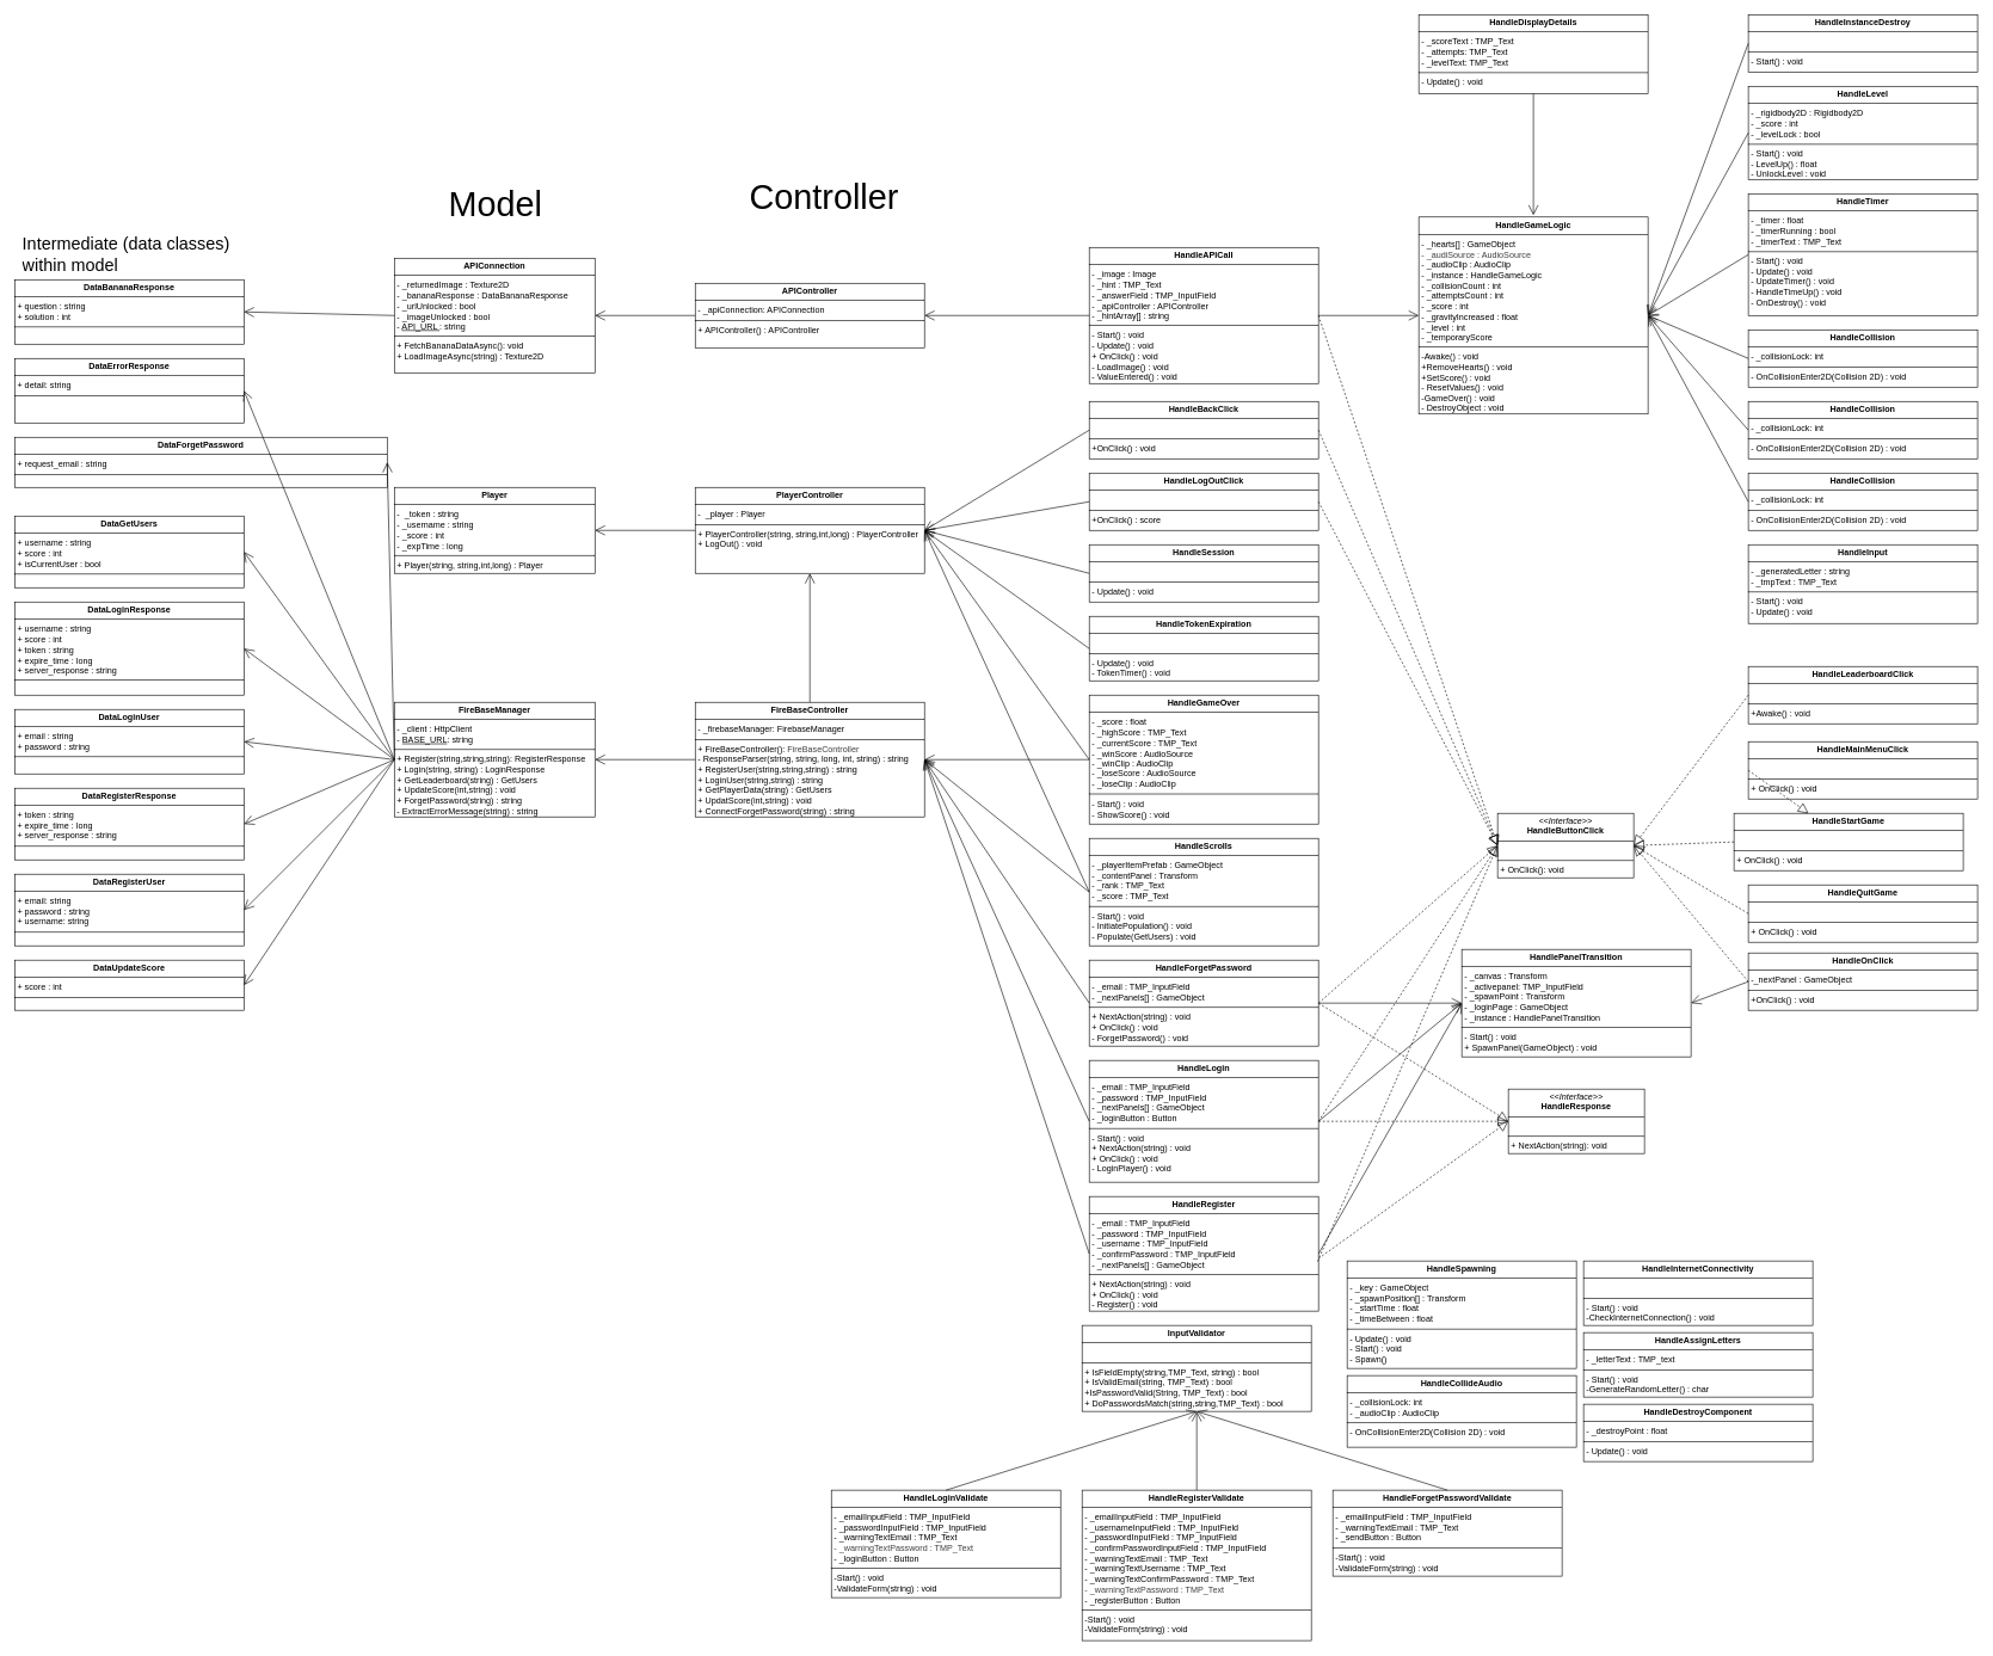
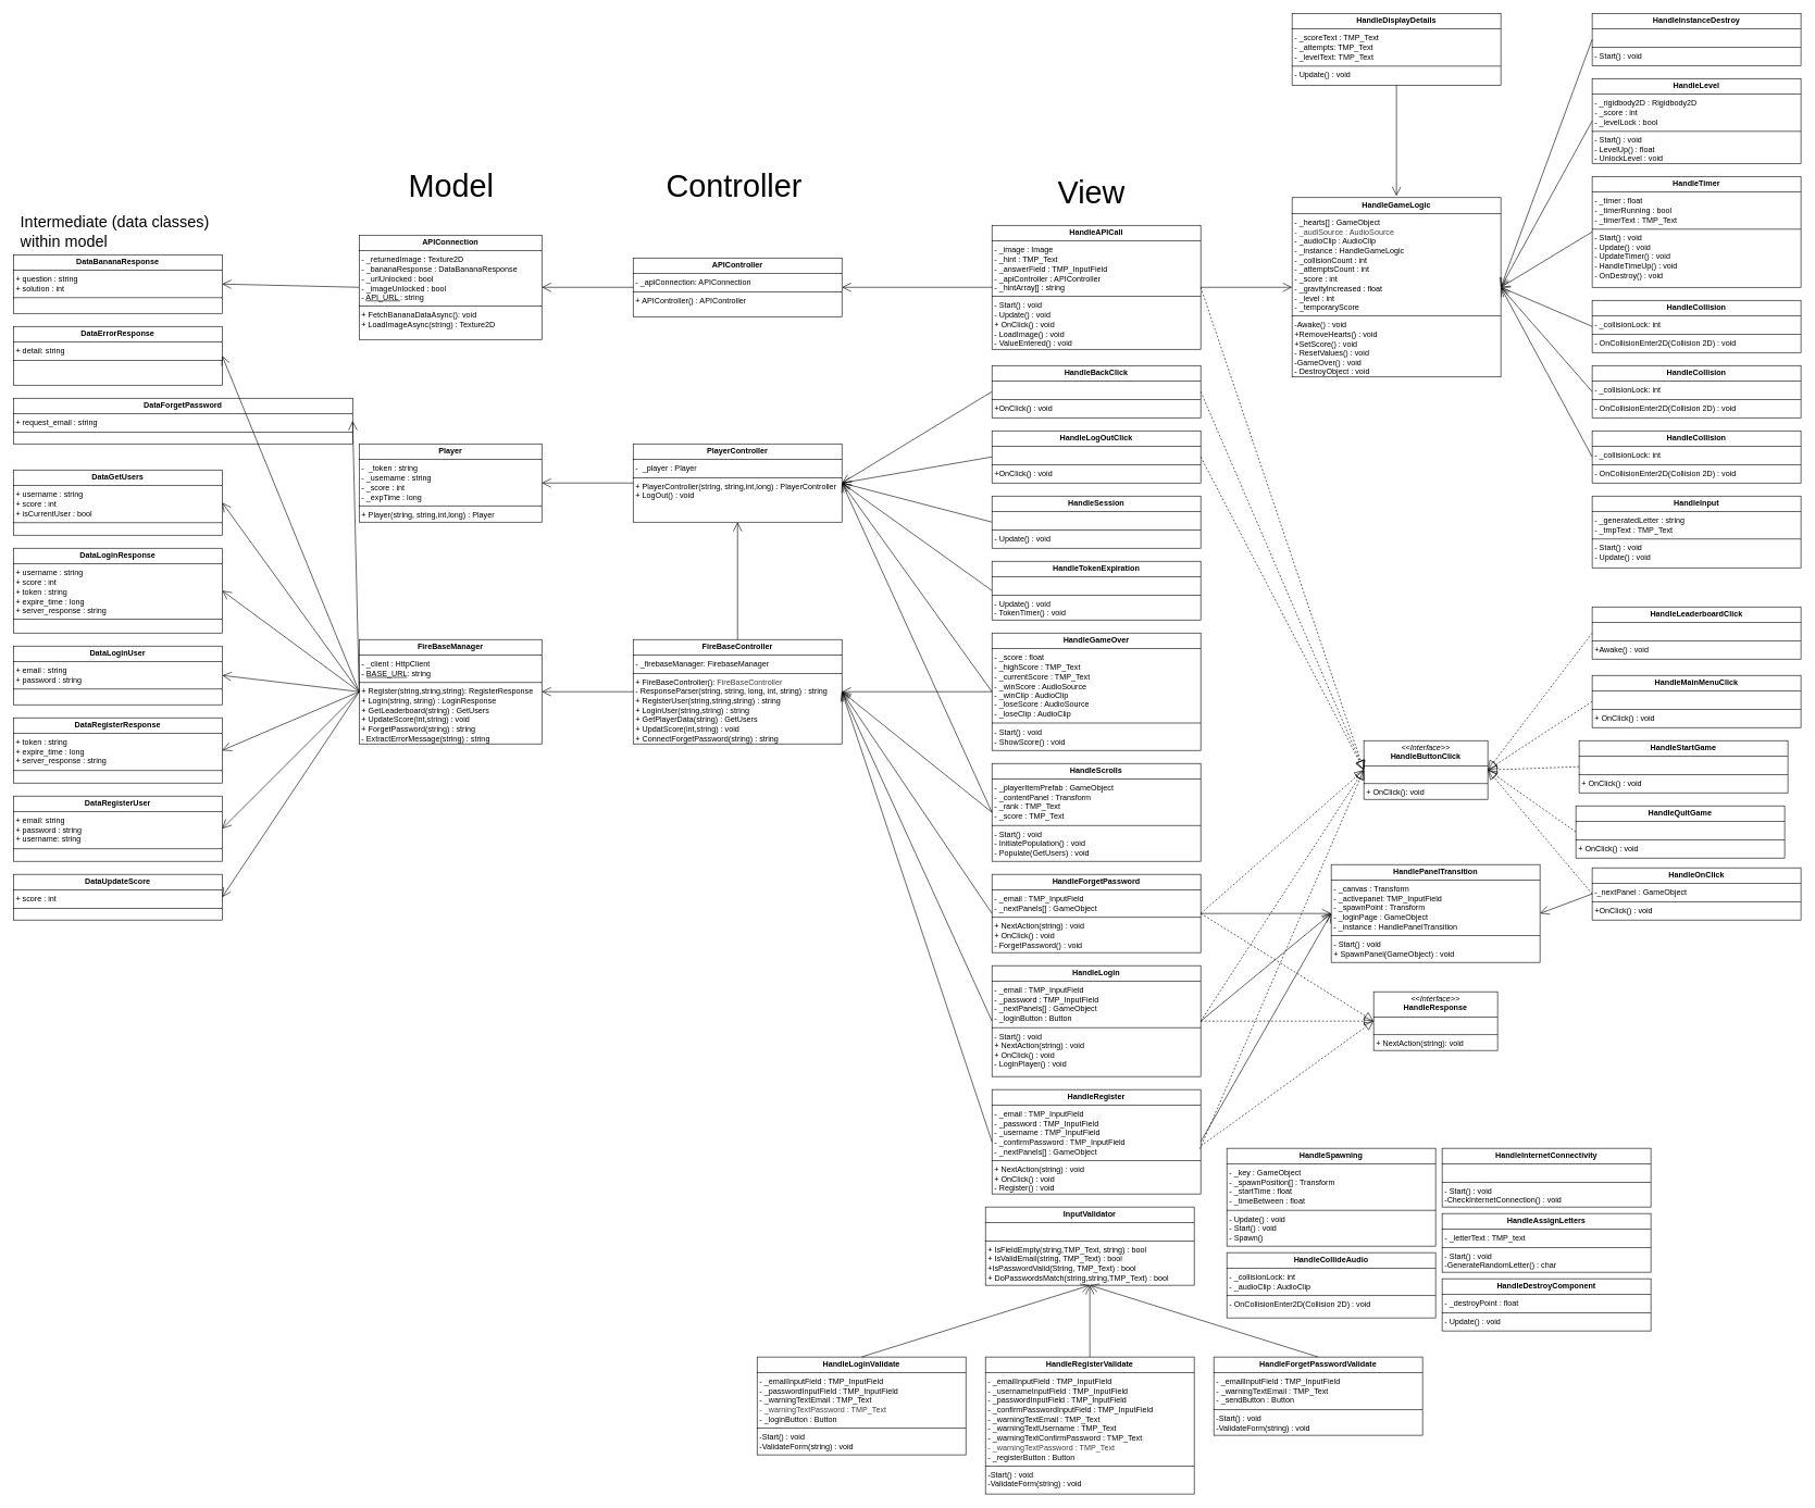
- <mxCell id="105" value="&lt;font style=&quot;font-size: 48px;&quot;&gt;Controller&lt;/font&gt;" style="text;strokeColor=none;fillColor=none;align=left;verticalAlign=top;spacingLeft=4;spacingRight=4;overflow=hidden;rotatable=0;points=[[0,0.5],[1,0.5]];portConstraint=eastwest;whiteSpace=wrap;html=1;" parent="1" vertex="1"><mxGeometry x="1040" y="240" width="230" height="70" as="geometry" /></mxCell>
+ <mxCell id="105" value="&lt;font style=&quot;font-size: 48px;&quot;&gt;Controller&lt;/font&gt;" style="text;strokeColor=none;fillColor=none;align=left;verticalAlign=top;spacingLeft=4;spacingRight=4;overflow=hidden;rotatable=0;points=[[0,0.5],[1,0.5]];portConstraint=eastwest;whiteSpace=wrap;html=1;" parent="1" vertex="1"><mxGeometry x="1015" y="250" width="230" height="70" as="geometry" /></mxCell>
+ <mxCell id="106" value="&lt;font style=&quot;font-size: 48px;&quot;&gt;View&lt;/font&gt;" style="text;strokeColor=none;fillColor=none;align=left;verticalAlign=top;spacingLeft=4;spacingRight=4;overflow=hidden;rotatable=0;points=[[0,0.5],[1,0.5]];portConstraint=eastwest;whiteSpace=wrap;html=1;" parent="1" vertex="1"><mxGeometry x="1615" y="260" width="115" height="70" as="geometry" /></mxCell>
- <mxCell id="29" value="&lt;p style=&quot;margin:0px;margin-top:4px;text-align:center;&quot;&gt;&lt;b&gt;HandleLogOutClick&lt;/b&gt;&lt;/p&gt;&lt;hr size=&quot;1&quot; style=&quot;border-style:solid;&quot;&gt;&lt;p style=&quot;margin:0px;margin-left:4px;&quot;&gt;&lt;br&gt;&lt;/p&gt;&lt;hr size=&quot;1&quot; style=&quot;border-style:solid;&quot;&gt;&lt;p style=&quot;margin:0px;margin-left:4px;&quot;&gt;+OnClick() : score&lt;/p&gt;" style="verticalAlign=top;align=left;overflow=fill;html=1;whiteSpace=wrap;" parent="1" vertex="1"><mxGeometry x="1520" y="660" width="320" height="80" as="geometry" /></mxCell>
+ <mxCell id="29" value="&lt;p style=&quot;margin:0px;margin-top:4px;text-align:center;&quot;&gt;&lt;b&gt;HandleLogOutClick&lt;/b&gt;&lt;/p&gt;&lt;hr size=&quot;1&quot; style=&quot;border-style:solid;&quot;&gt;&lt;p style=&quot;margin:0px;margin-left:4px;&quot;&gt;&lt;br&gt;&lt;/p&gt;&lt;hr size=&quot;1&quot; style=&quot;border-style:solid;&quot;&gt;&lt;p style=&quot;margin:0px;margin-left:4px;&quot;&gt;+OnClick() : void&lt;/p&gt;" style="verticalAlign=top;align=left;overflow=fill;html=1;whiteSpace=wrap;" parent="1" vertex="1"><mxGeometry x="1520" y="660" width="320" height="80" as="geometry" /></mxCell>
- <mxCell id="53" value="" style="endArrow=block;dashed=1;endFill=0;endSize=12;html=1;exitX=0;exitY=0.5;exitDx=0;exitDy=0;" parent="1" source="33" target="37" edge="1"><mxGeometry width="160" relative="1" as="geometry"><mxPoint x="2450" y="985" as="sourcePoint" /><mxPoint x="2280" y="1185" as="targetPoint" /></mxGeometry></mxCell>
+ <mxCell id="53" value="" style="endArrow=block;dashed=1;endFill=0;endSize=12;html=1;entryX=1;entryY=0.5;entryDx=0;entryDy=0;exitX=0;exitY=0.5;exitDx=0;exitDy=0;" parent="1" source="33" target="2" edge="1"><mxGeometry width="160" relative="1" as="geometry"><mxPoint x="2450" y="985" as="sourcePoint" /><mxPoint x="2280" y="1185" as="targetPoint" /></mxGeometry></mxCell>
- <mxCell id="34" value="&lt;p style=&quot;margin:0px;margin-top:4px;text-align:center;&quot;&gt;&lt;b&gt;HandleQuitGame&lt;/b&gt;&lt;/p&gt;&lt;hr size=&quot;1&quot; style=&quot;border-style:solid;&quot;&gt;&lt;p style=&quot;margin:0px;margin-left:4px;&quot;&gt;&lt;br&gt;&lt;/p&gt;&lt;hr size=&quot;1&quot; style=&quot;border-style:solid;&quot;&gt;&lt;p style=&quot;margin:0px;margin-left:4px;&quot;&gt;+ OnClick() : void&lt;/p&gt;" style="verticalAlign=top;align=left;overflow=fill;html=1;whiteSpace=wrap;" parent="1" vertex="1"><mxGeometry x="2440" y="1235" width="320" height="80" as="geometry" /></mxCell>
+ <mxCell id="34" value="&lt;p style=&quot;margin:0px;margin-top:4px;text-align:center;&quot;&gt;&lt;b&gt;HandleQuitGame&lt;/b&gt;&lt;/p&gt;&lt;hr size=&quot;1&quot; style=&quot;border-style:solid;&quot;&gt;&lt;p style=&quot;margin:0px;margin-left:4px;&quot;&gt;&lt;br&gt;&lt;/p&gt;&lt;hr size=&quot;1&quot; style=&quot;border-style:solid;&quot;&gt;&lt;p style=&quot;margin:0px;margin-left:4px;&quot;&gt;+ OnClick() : void&lt;/p&gt;" style="verticalAlign=top;align=left;overflow=fill;html=1;whiteSpace=wrap;" parent="1" vertex="1"><mxGeometry x="2415" y="1235" width="320" height="80" as="geometry" /></mxCell>
